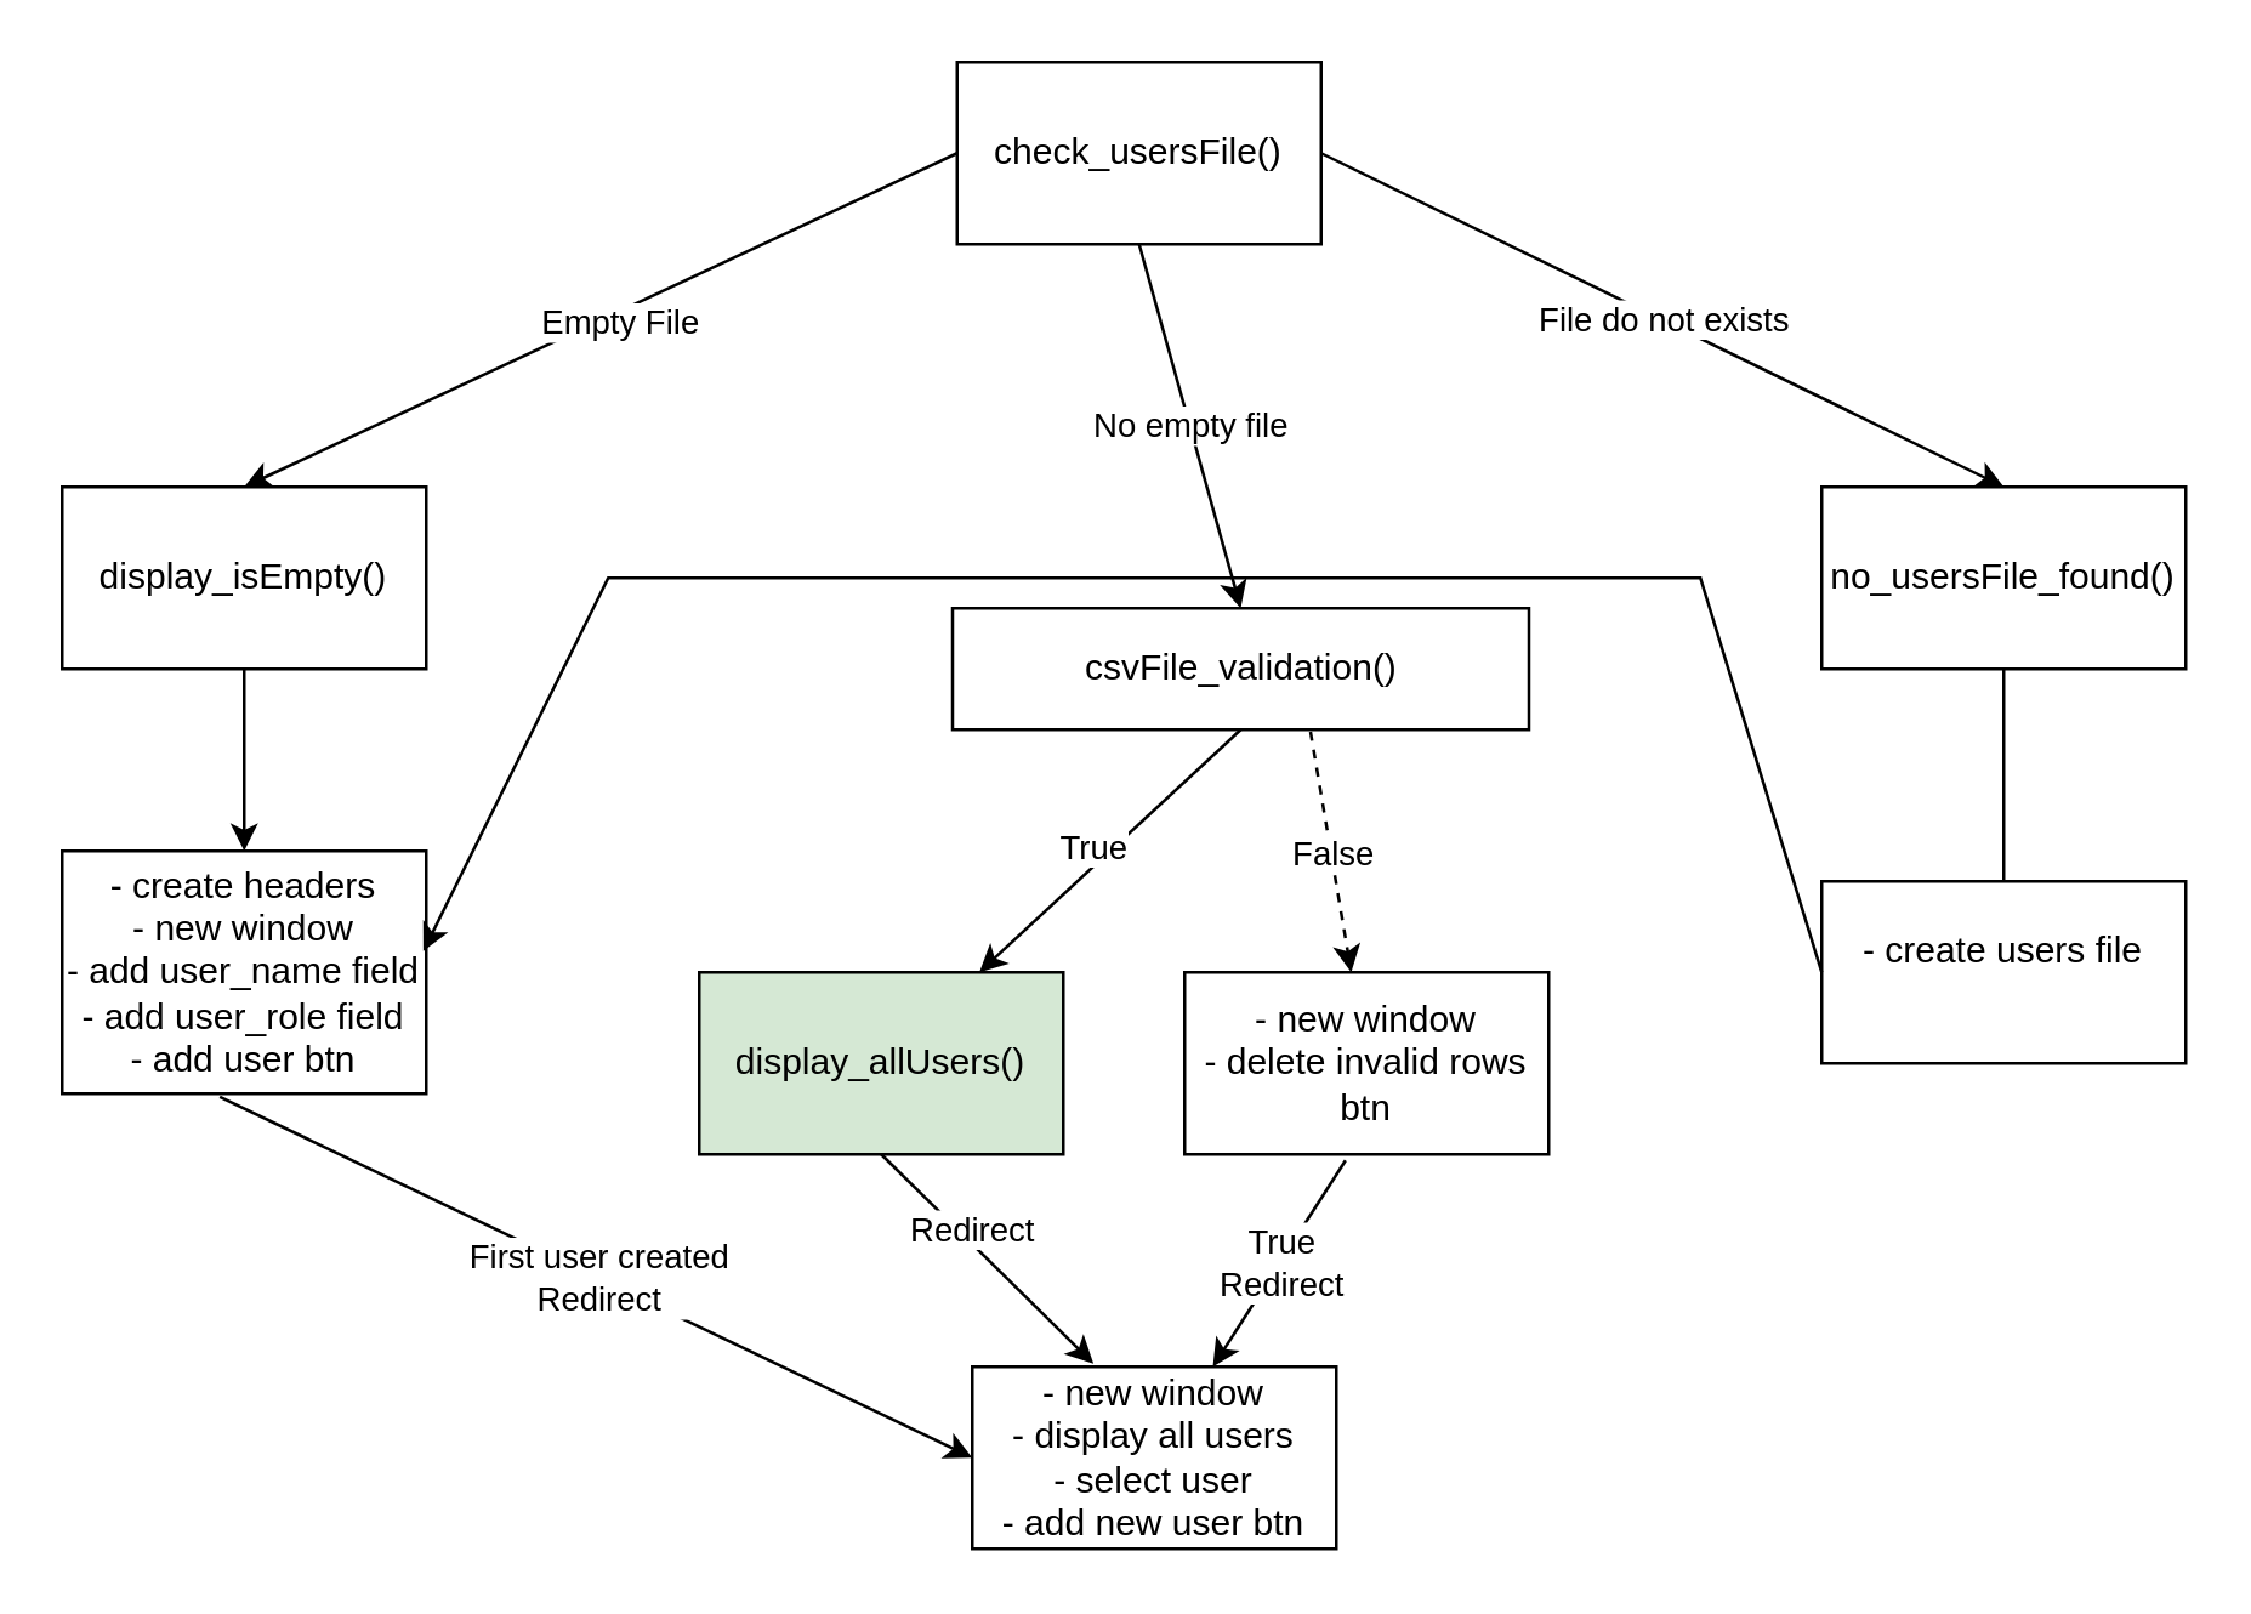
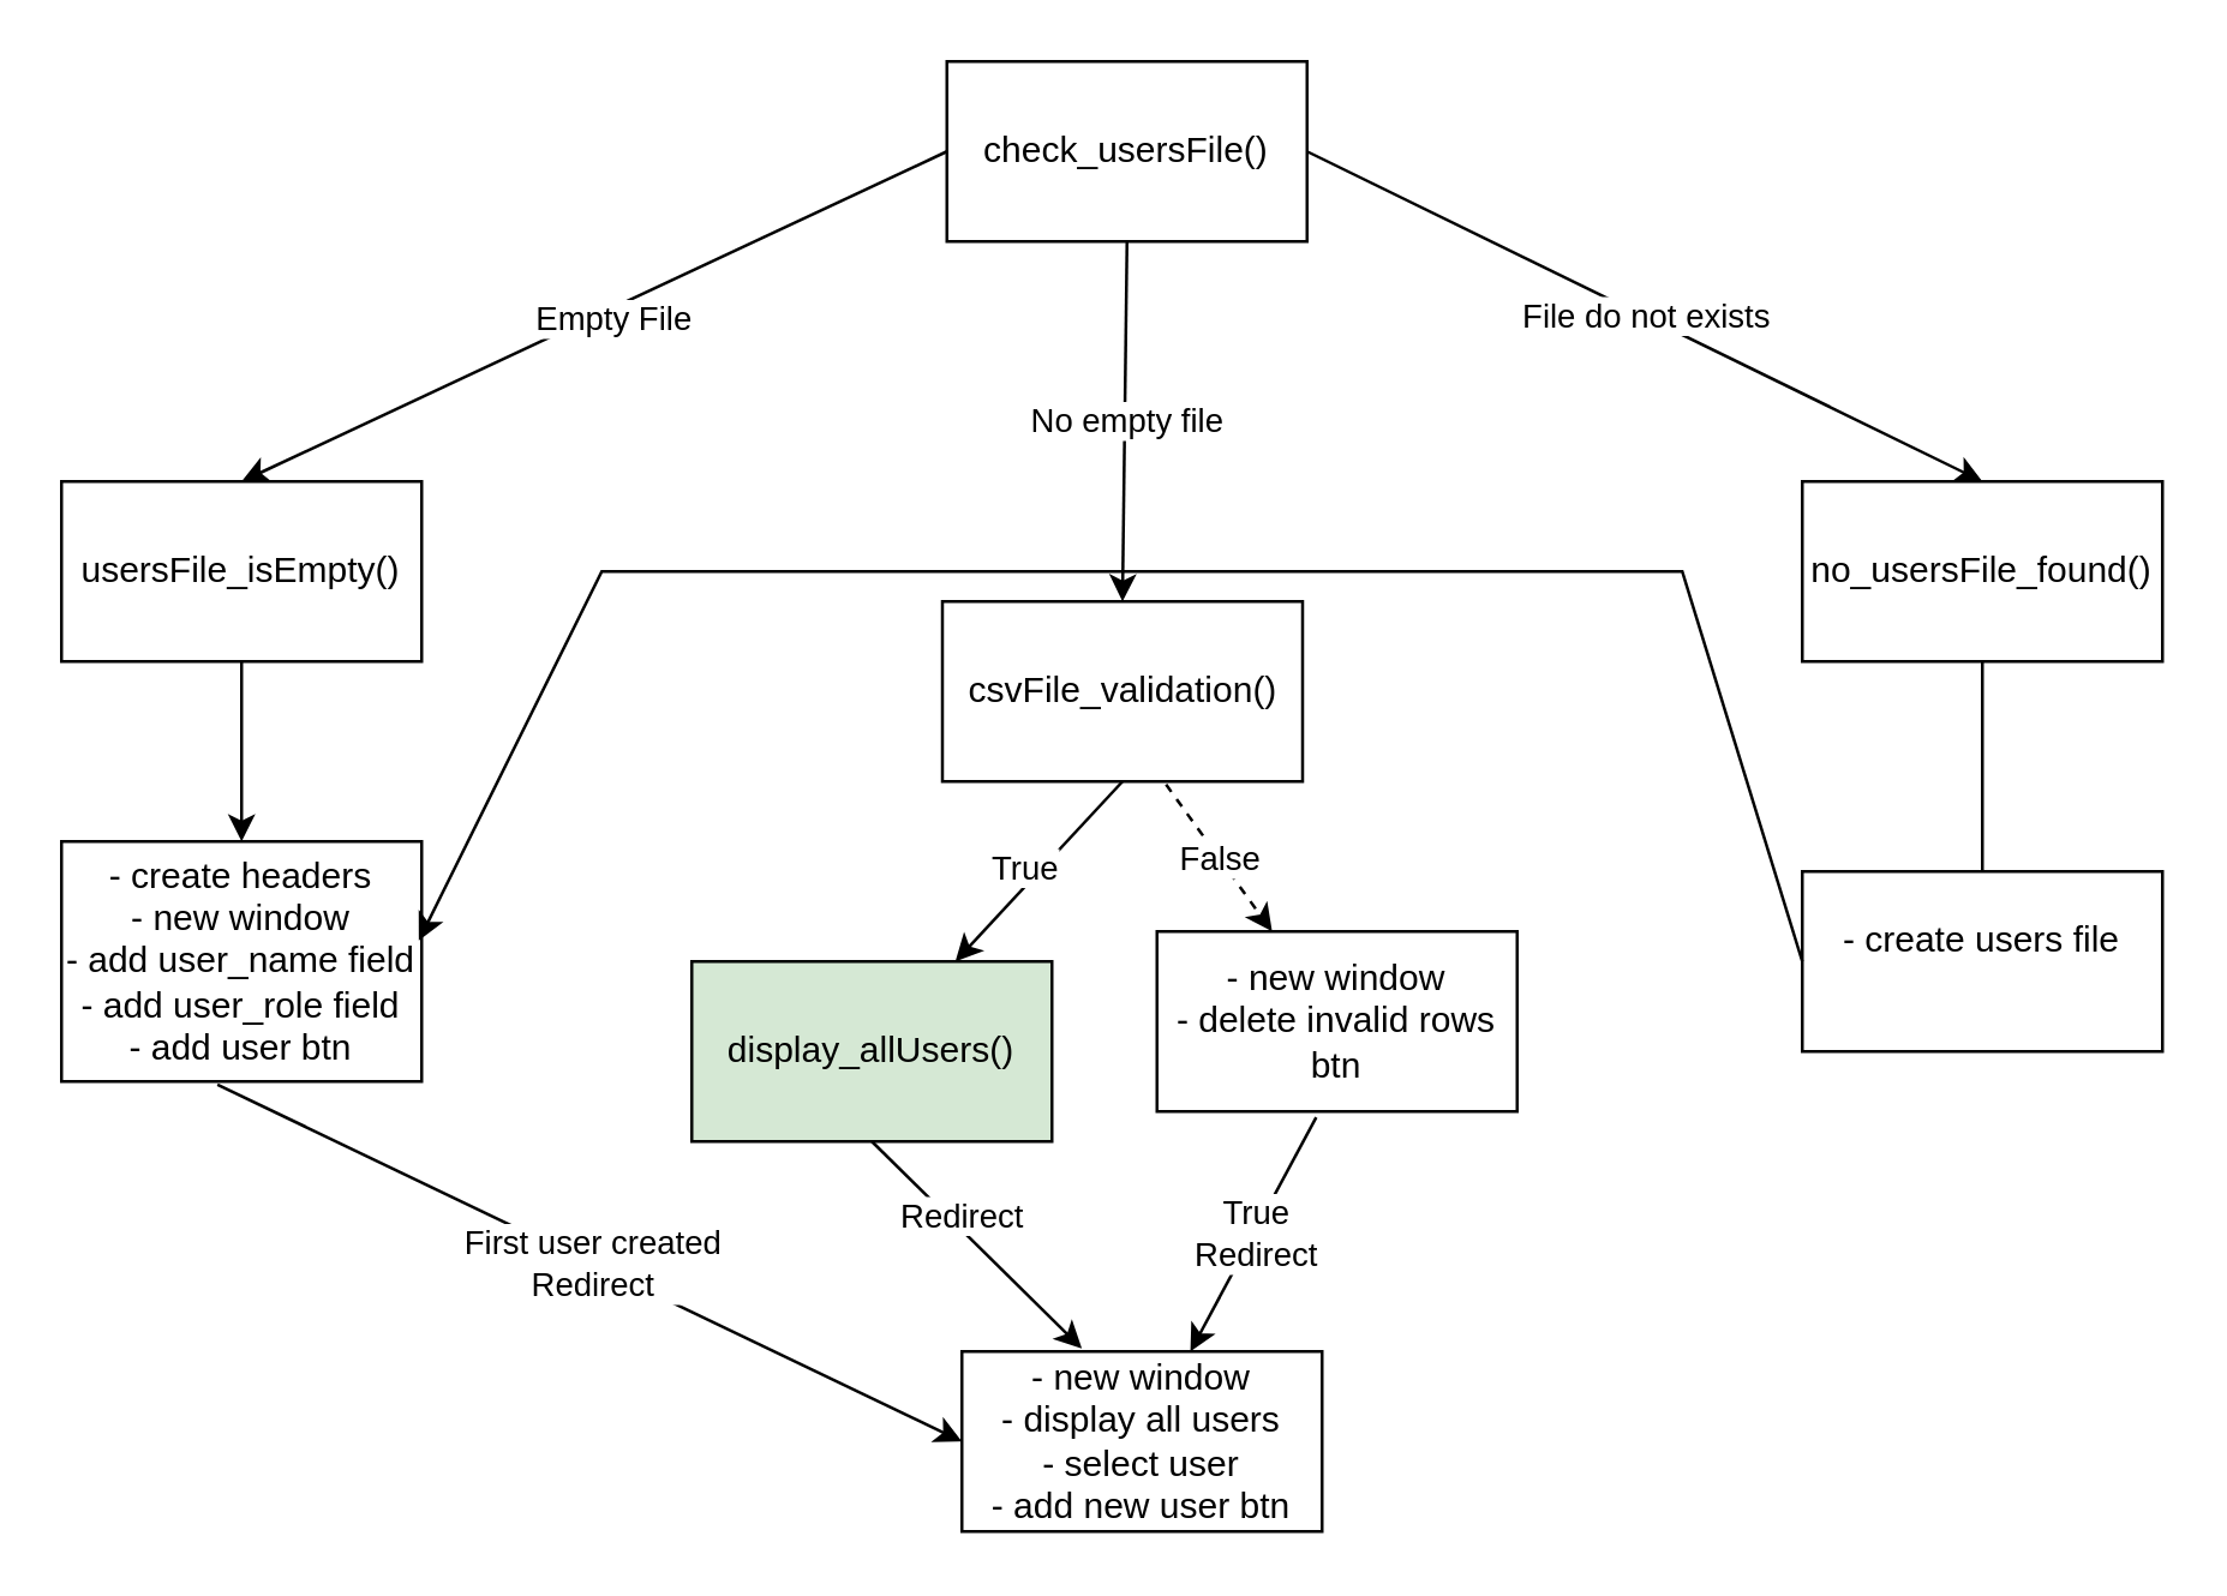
- <mxCell id="3" value="display_isEmpty()" style="rounded=0;whiteSpace=wrap;html=1;" vertex="1" parent="1"><mxGeometry x="20" y="160" width="120" height="60" as="geometry" /></mxCell>
+ <mxCell id="3" value="usersFile_isEmpty()" style="rounded=0;whiteSpace=wrap;html=1;" vertex="1" parent="1"><mxGeometry x="20" y="160" width="120" height="60" as="geometry" /></mxCell>
- <mxCell id="4" value="csvFile_validation()" style="rounded=0;whiteSpace=wrap;html=1;" vertex="1" parent="1"><mxGeometry x="313.5" y="200" width="190" height="40" as="geometry" /></mxCell>
+ <mxCell id="4" value="csvFile_validation()" style="rounded=0;whiteSpace=wrap;html=1;" vertex="1" parent="1"><mxGeometry x="313.5" y="200" width="120" height="60" as="geometry" /></mxCell>
- <mxCell id="18" value="- new window&lt;div&gt;- delete invalid rows btn&lt;/div&gt;" style="rounded=0;whiteSpace=wrap;html=1;" vertex="1" parent="1"><mxGeometry x="390" y="320" width="120" height="60" as="geometry" /></mxCell>
+ <mxCell id="18" value="- new window&lt;div&gt;- delete invalid rows btn&lt;/div&gt;" style="rounded=0;whiteSpace=wrap;html=1;" vertex="1" parent="1"><mxGeometry x="385" y="310" width="120" height="60" as="geometry" /></mxCell>
